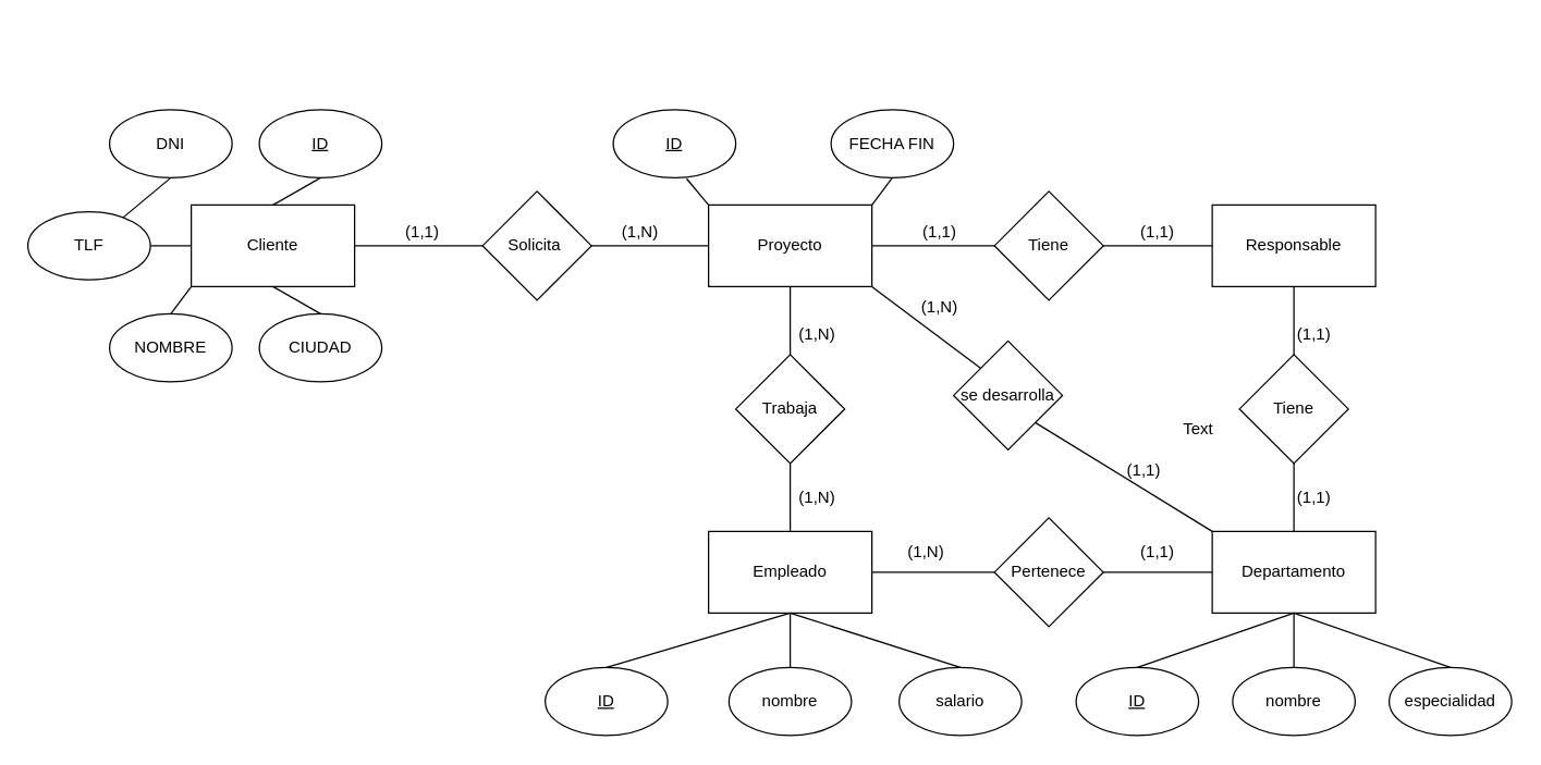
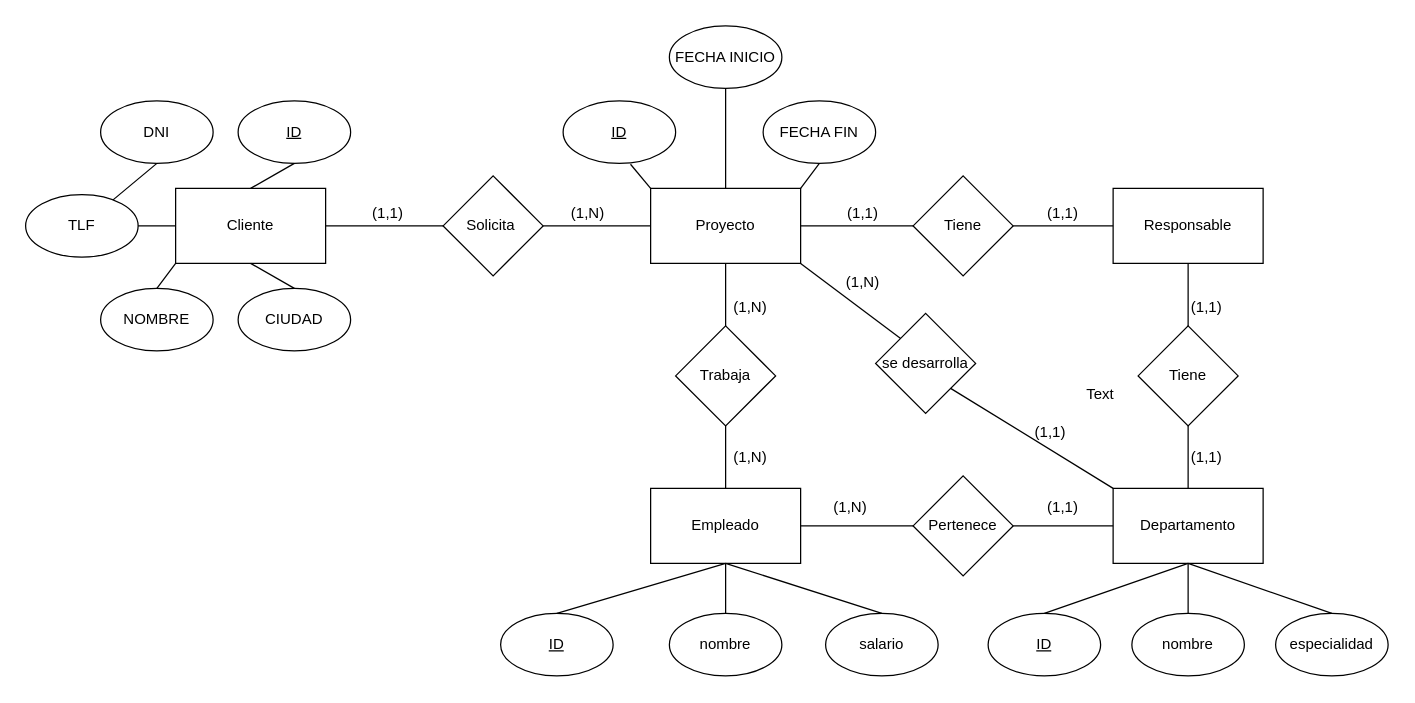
+ <mxCell id="18" value="FECHA INICIO" style="ellipse;whiteSpace=wrap;html=1;" vertex="1" parent="1"><mxGeometry x="535" y="20" width="90" height="50" as="geometry" /></mxCell>
+ <mxCell id="20" value="" style="endArrow=none;html=1;rounded=0;entryX=0.5;entryY=1;entryDx=0;entryDy=0;" edge="1" parent="1" source="4" target="18"><mxGeometry width="50" height="50" relative="1" as="geometry"><mxPoint x="470" y="200" as="sourcePoint" /><mxPoint x="520" y="150" as="targetPoint" /></mxGeometry></mxCell>
